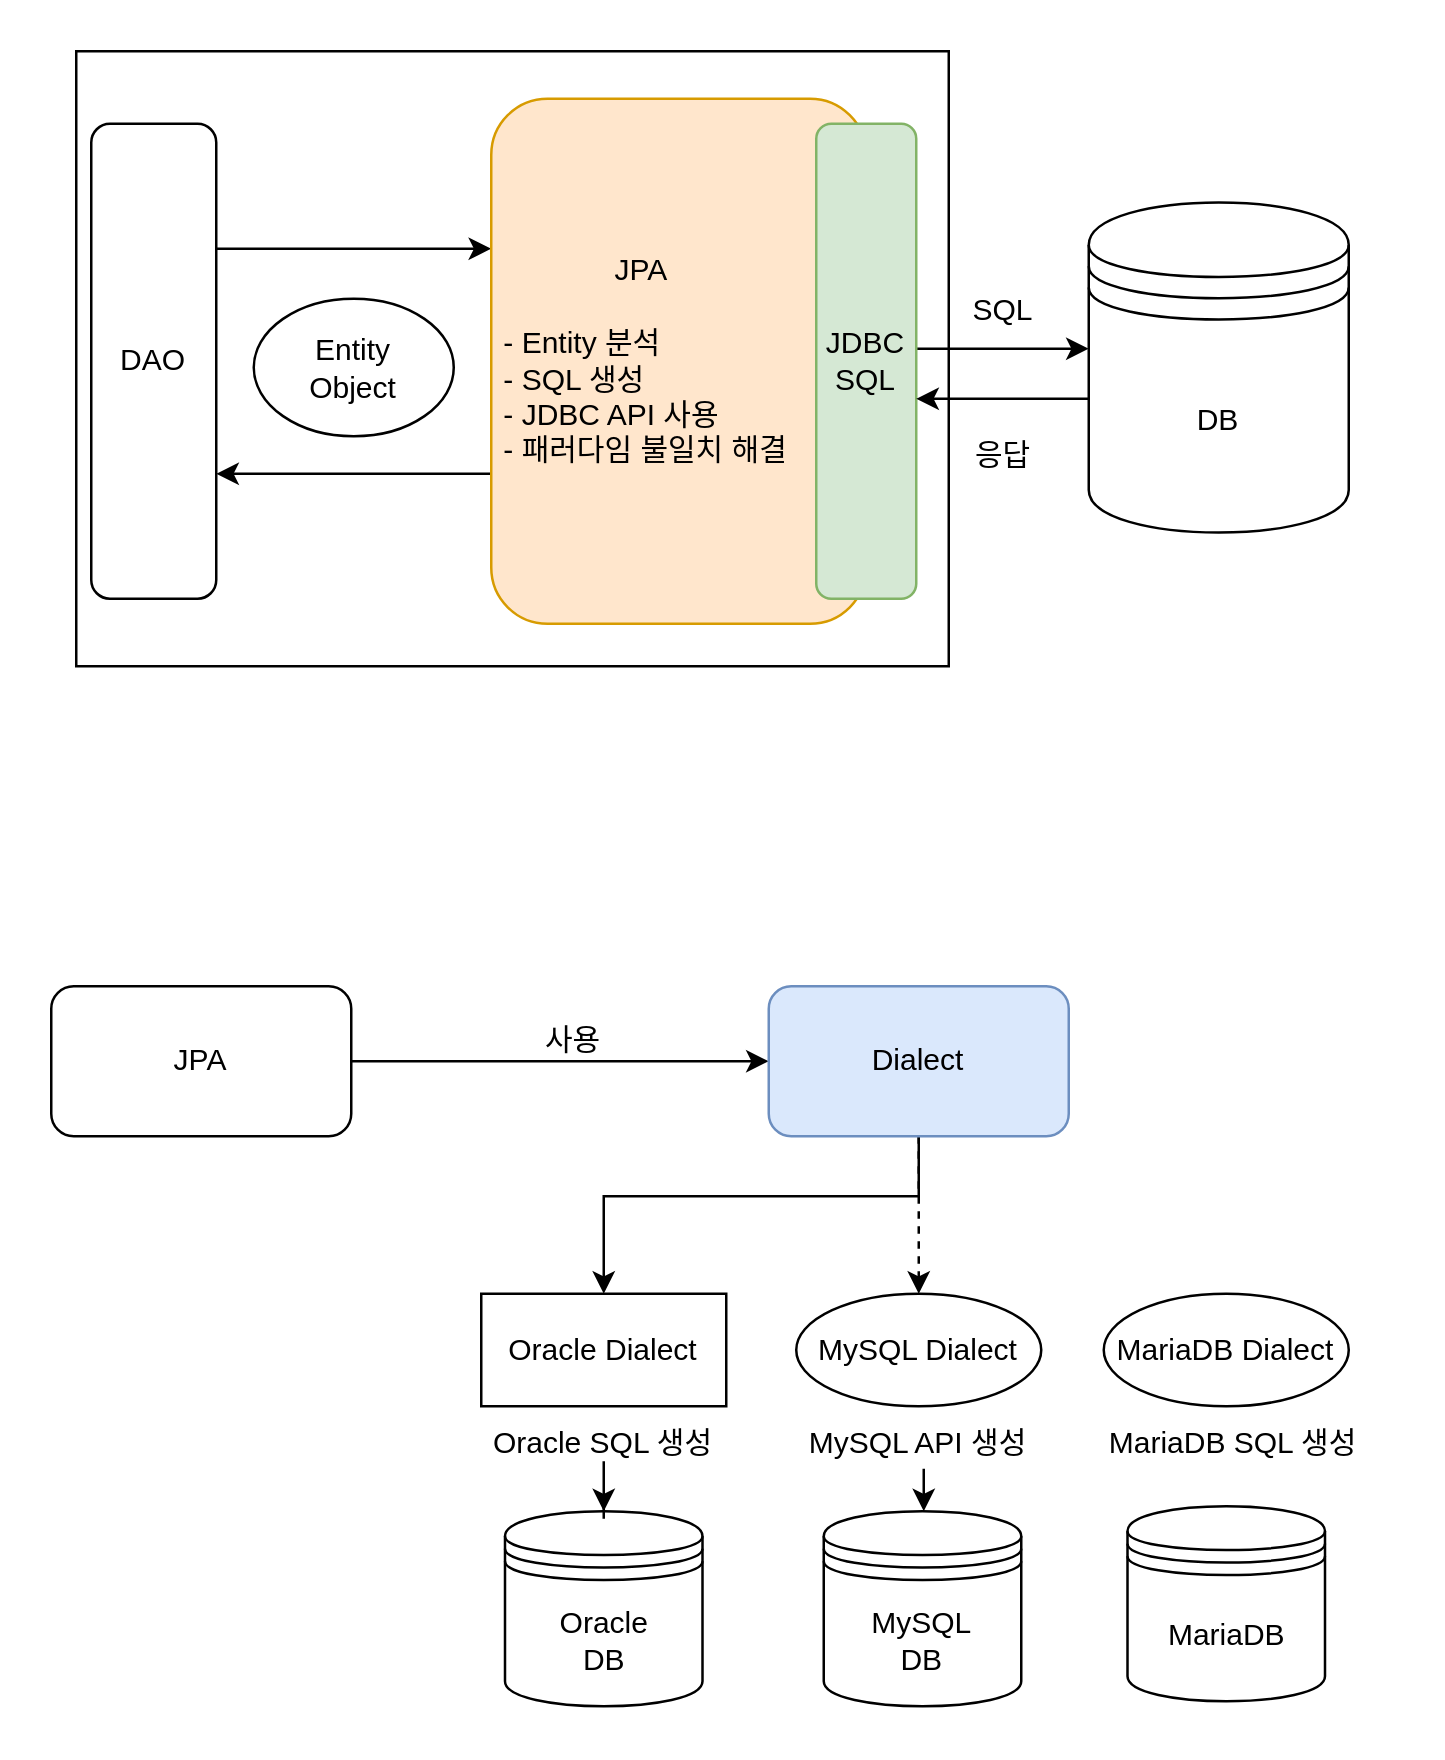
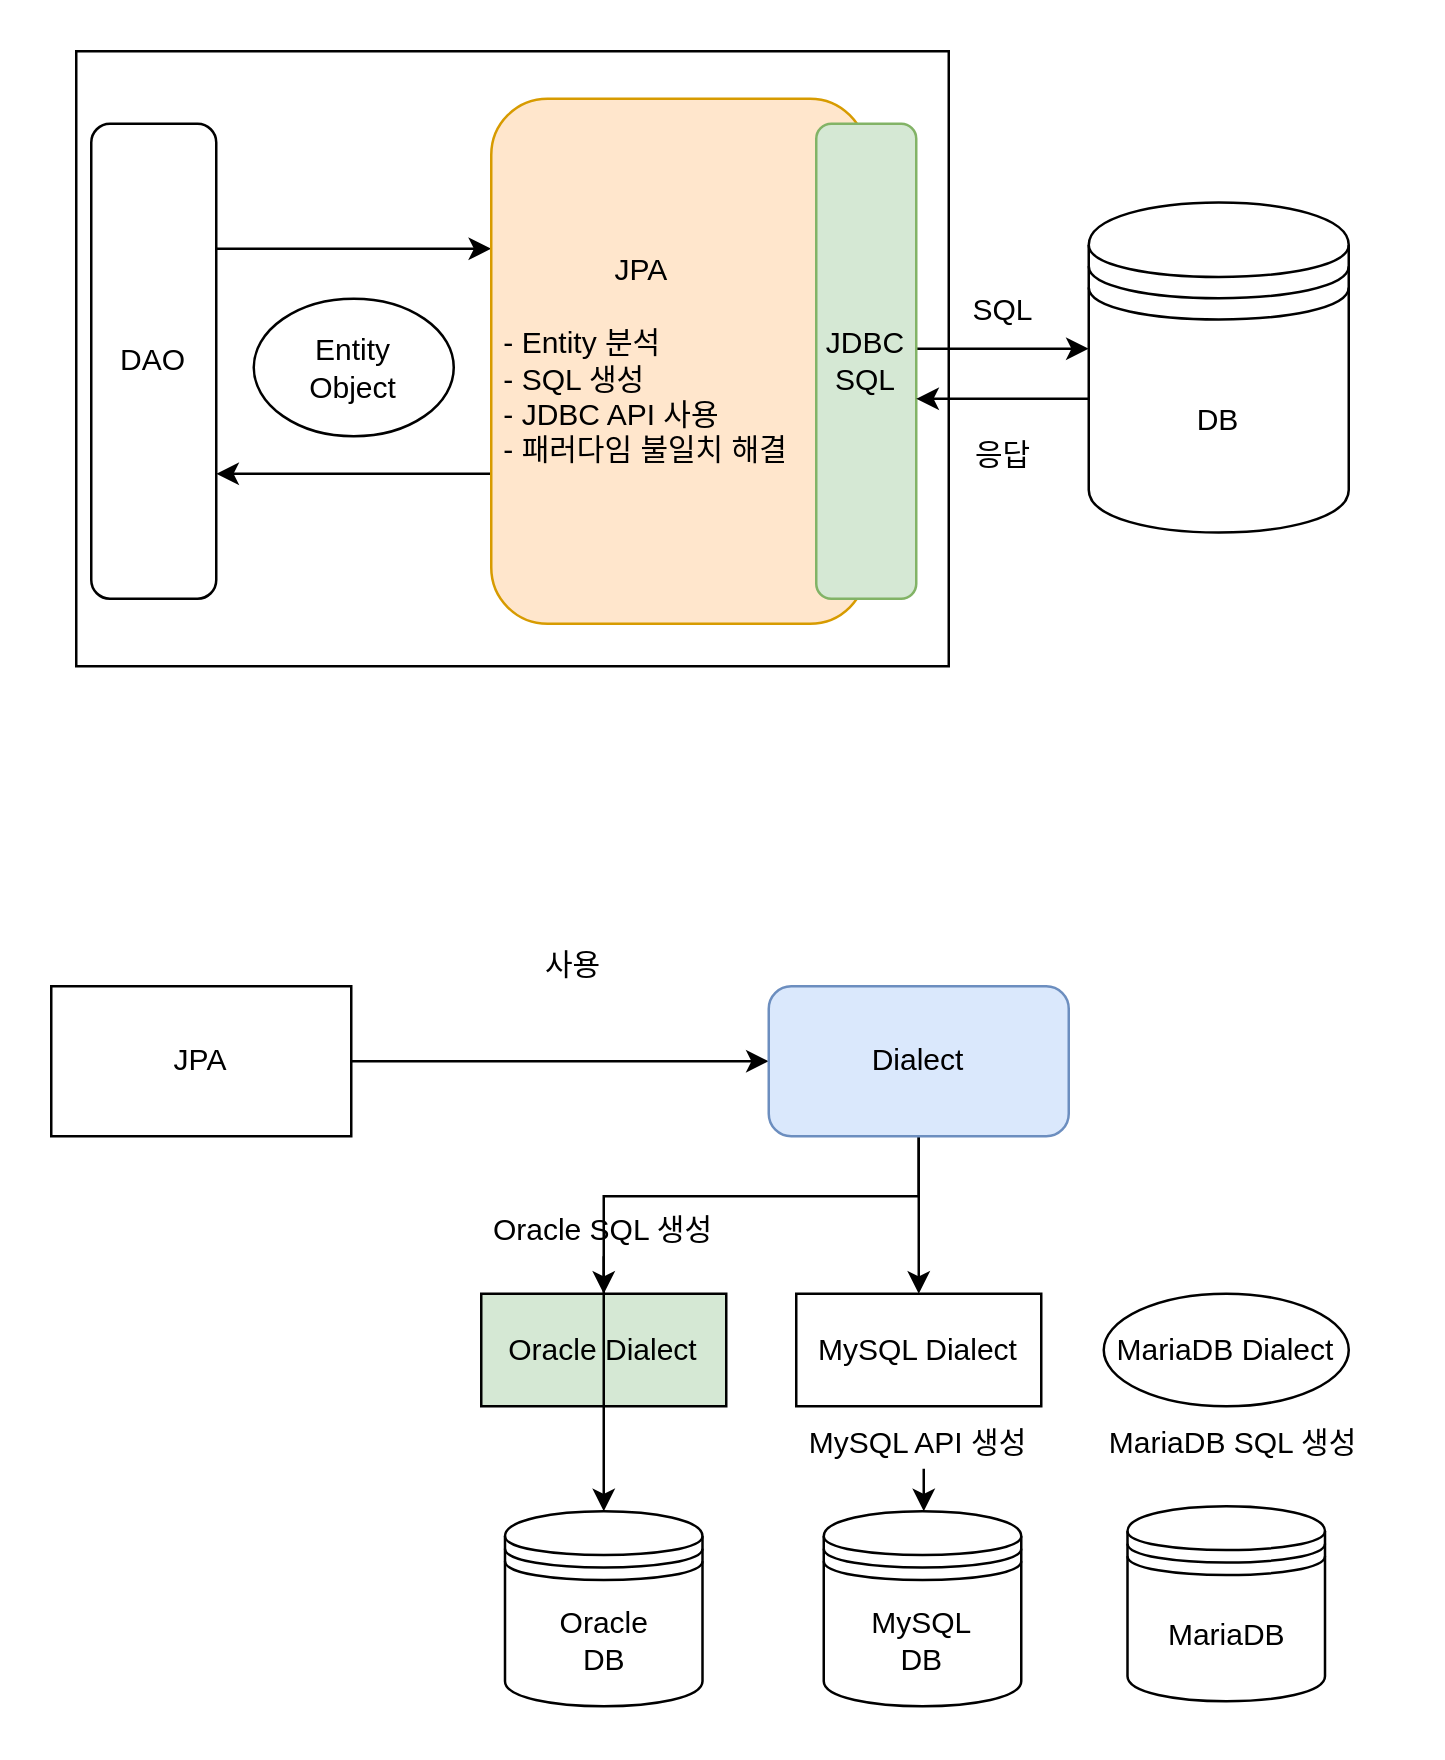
- <mxCell id="25" value="사용" style="text;html=1;strokeColor=none;fillColor=none;align=center;verticalAlign=middle;whiteSpace=wrap;rounded=0;" parent="1" vertex="1"><mxGeometry x="209" y="406" width="40" height="20" as="geometry" /></mxCell>
+ <mxCell id="25" value="사용" style="text;html=1;strokeColor=none;fillColor=none;align=center;verticalAlign=middle;whiteSpace=wrap;rounded=0;" parent="1" vertex="1"><mxGeometry x="209" y="376" width="40" height="20" as="geometry" /></mxCell>
- <mxCell id="15" value="JPA" style="whiteSpace=wrap;html=1;align=center;rounded=1;" parent="1" vertex="1"><mxGeometry x="20" y="394" width="120" height="60" as="geometry" /></mxCell>
+ <mxCell id="15" value="JPA" style="rounded=0;whiteSpace=wrap;html=1;align=center;" parent="1" vertex="1"><mxGeometry x="20" y="394" width="120" height="60" as="geometry" /></mxCell>
- <mxCell id="17" value="" style="edgeStyle=orthogonalEdgeStyle;rounded=0;orthogonalLoop=1;jettySize=auto;html=1;dashed=1;" parent="1" source="18" target="20" edge="1"><mxGeometry relative="1" as="geometry" /></mxCell>
+ <mxCell id="17" value="" style="edgeStyle=orthogonalEdgeStyle;rounded=0;orthogonalLoop=1;jettySize=auto;html=1;" parent="1" source="18" target="20" edge="1"><mxGeometry relative="1" as="geometry" /></mxCell>
- <mxCell id="19" value="&lt;div&gt;&lt;span&gt;Oracle Dialect&lt;/span&gt;&lt;/div&gt;" style="rounded=0;whiteSpace=wrap;html=1;align=center;" parent="1" vertex="1"><mxGeometry x="192" y="517" width="98" height="45" as="geometry" /></mxCell>
+ <mxCell id="19" value="&lt;div&gt;&lt;span&gt;Oracle Dialect&lt;/span&gt;&lt;/div&gt;" style="rounded=0;whiteSpace=wrap;html=1;align=center;fillColor=#d5e8d4;" parent="1" vertex="1"><mxGeometry x="192" y="517" width="98" height="45" as="geometry" /></mxCell>
- <mxCell id="20" value="MySQL Dialect" style="ellipse;whiteSpace=wrap;html=1;align=center;" parent="1" vertex="1"><mxGeometry x="318" y="517" width="98" height="45" as="geometry" /></mxCell>
+ <mxCell id="20" value="MySQL Dialect" style="rounded=0;whiteSpace=wrap;html=1;align=center;" parent="1" vertex="1"><mxGeometry x="318" y="517" width="98" height="45" as="geometry" /></mxCell>
- <mxCell id="29" value="Oracle SQL 생성" style="text;html=1;strokeColor=none;fillColor=none;align=center;verticalAlign=middle;whiteSpace=wrap;rounded=0;" parent="1" vertex="1"><mxGeometry x="178" y="567" width="126" height="20" as="geometry" /></mxCell>
+ <mxCell id="29" value="Oracle SQL 생성" style="text;html=1;strokeColor=none;fillColor=none;align=center;verticalAlign=middle;whiteSpace=wrap;rounded=0;" parent="1" vertex="1"><mxGeometry x="178" y="482" width="126" height="20" as="geometry" /></mxCell>
